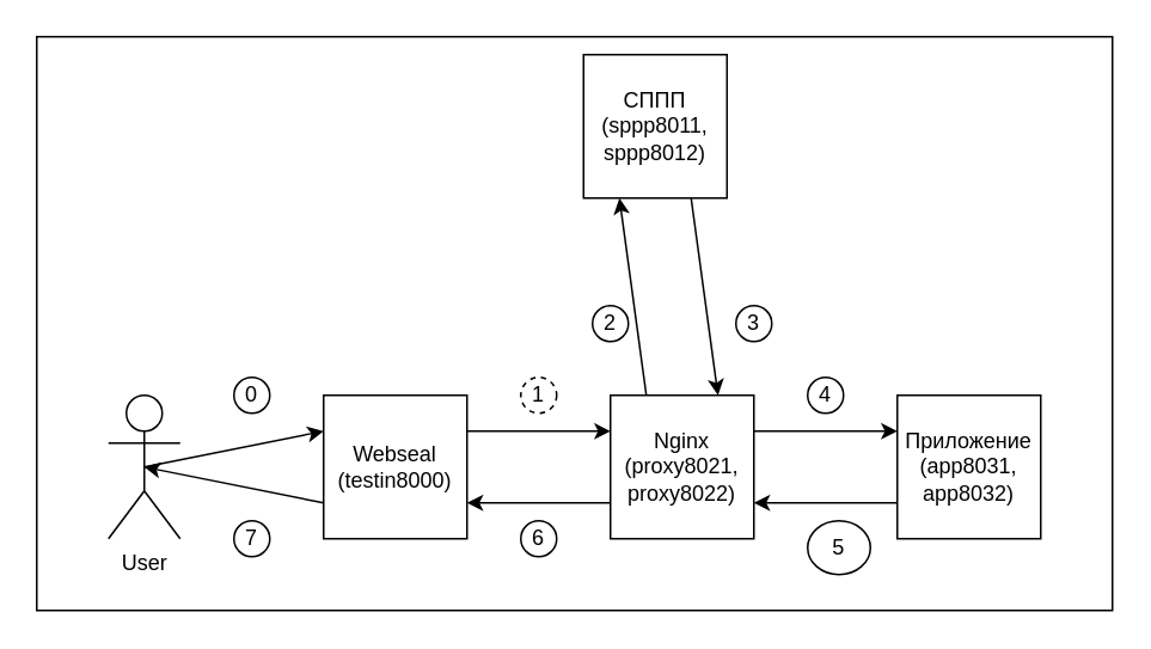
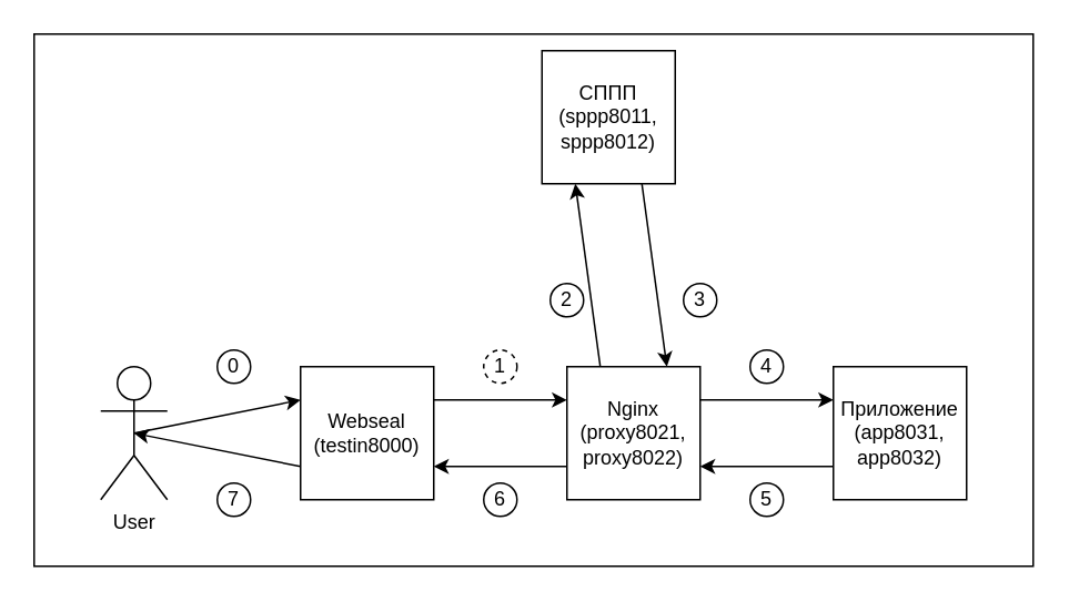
- <mxCell id="18" value="5" style="ellipse;whiteSpace=wrap;html=1;aspect=fixed;" parent="1" vertex="1"><mxGeometry x="450" y="290" width="35" height="30" as="geometry" /></mxCell>
+ <mxCell id="18" value="5" style="ellipse;whiteSpace=wrap;html=1;aspect=fixed;" parent="1" vertex="1"><mxGeometry x="450" y="290" width="20" height="20" as="geometry" /></mxCell>
